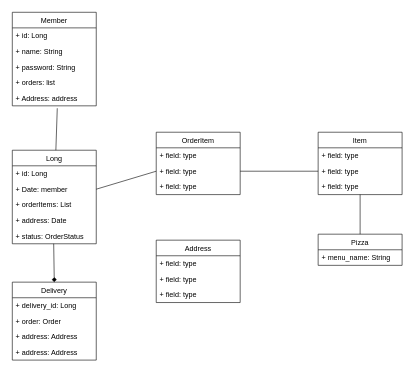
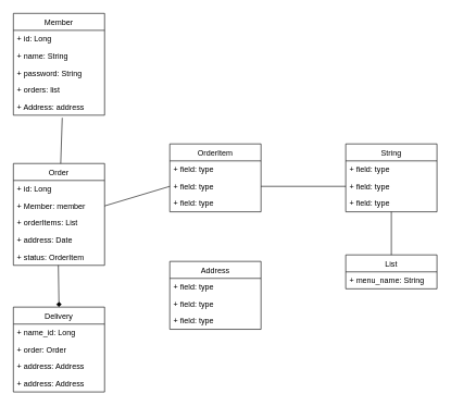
- <mxCell id="13" value="Item" style="swimlane;fontStyle=0;childLayout=stackLayout;horizontal=1;startSize=26;fillColor=none;horizontalStack=0;resizeParent=1;resizeParentMax=0;resizeLast=0;collapsible=1;marginBottom=0;" vertex="1" parent="1"><mxGeometry x="530" y="220" width="140" height="104" as="geometry" /></mxCell>
+ <mxCell id="13" value="String" style="swimlane;fontStyle=0;childLayout=stackLayout;horizontal=1;startSize=26;fillColor=none;horizontalStack=0;resizeParent=1;resizeParentMax=0;resizeLast=0;collapsible=1;marginBottom=0;" vertex="1" parent="1"><mxGeometry x="530" y="220" width="140" height="104" as="geometry" /></mxCell>
- <mxCell id="27" value="Long" style="swimlane;fontStyle=0;childLayout=stackLayout;horizontal=1;startSize=26;fillColor=none;horizontalStack=0;resizeParent=1;resizeParentMax=0;resizeLast=0;collapsible=1;marginBottom=0;" vertex="1" parent="1"><mxGeometry x="20" y="250" width="140" height="156" as="geometry" /></mxCell>
+ <mxCell id="27" value="Order" style="swimlane;fontStyle=0;childLayout=stackLayout;horizontal=1;startSize=26;fillColor=none;horizontalStack=0;resizeParent=1;resizeParentMax=0;resizeLast=0;collapsible=1;marginBottom=0;" vertex="1" parent="1"><mxGeometry x="20" y="250" width="140" height="156" as="geometry" /></mxCell>
- <mxCell id="29" value="+ Date: member" style="text;strokeColor=none;fillColor=none;align=left;verticalAlign=top;spacingLeft=4;spacingRight=4;overflow=hidden;rotatable=0;points=[[0,0.5],[1,0.5]];portConstraint=eastwest;" vertex="1" parent="27"><mxGeometry y="52" width="140" height="26" as="geometry" /></mxCell>
+ <mxCell id="29" value="+ Member: member" style="text;strokeColor=none;fillColor=none;align=left;verticalAlign=top;spacingLeft=4;spacingRight=4;overflow=hidden;rotatable=0;points=[[0,0.5],[1,0.5]];portConstraint=eastwest;" vertex="1" parent="27"><mxGeometry y="52" width="140" height="26" as="geometry" /></mxCell>
- <mxCell id="32" value="+ status: OrderStatus" style="text;strokeColor=none;fillColor=none;align=left;verticalAlign=top;spacingLeft=4;spacingRight=4;overflow=hidden;rotatable=0;points=[[0,0.5],[1,0.5]];portConstraint=eastwest;" vertex="1" parent="27"><mxGeometry y="130" width="140" height="26" as="geometry" /></mxCell>
+ <mxCell id="32" value="+ status: OrderItem" style="text;strokeColor=none;fillColor=none;align=left;verticalAlign=top;spacingLeft=4;spacingRight=4;overflow=hidden;rotatable=0;points=[[0,0.5],[1,0.5]];portConstraint=eastwest;" vertex="1" parent="27"><mxGeometry y="130" width="140" height="26" as="geometry" /></mxCell>
- <mxCell id="17" value="Pizza" style="swimlane;fontStyle=0;childLayout=stackLayout;horizontal=1;startSize=26;fillColor=none;horizontalStack=0;resizeParent=1;resizeParentMax=0;resizeLast=0;collapsible=1;marginBottom=0;" vertex="1" parent="1"><mxGeometry x="530" y="390" width="140" height="52" as="geometry" /></mxCell>
+ <mxCell id="17" value="List" style="swimlane;fontStyle=0;childLayout=stackLayout;horizontal=1;startSize=26;fillColor=none;horizontalStack=0;resizeParent=1;resizeParentMax=0;resizeLast=0;collapsible=1;marginBottom=0;" vertex="1" parent="1"><mxGeometry x="530" y="390" width="140" height="52" as="geometry" /></mxCell>
- <mxCell id="34" value="+ delivery_id: Long" style="text;strokeColor=none;fillColor=none;align=left;verticalAlign=top;spacingLeft=4;spacingRight=4;overflow=hidden;rotatable=0;points=[[0,0.5],[1,0.5]];portConstraint=eastwest;" vertex="1" parent="33"><mxGeometry y="26" width="140" height="26" as="geometry" /></mxCell>
+ <mxCell id="34" value="+ name_id: Long" style="text;strokeColor=none;fillColor=none;align=left;verticalAlign=top;spacingLeft=4;spacingRight=4;overflow=hidden;rotatable=0;points=[[0,0.5],[1,0.5]];portConstraint=eastwest;" vertex="1" parent="33"><mxGeometry y="26" width="140" height="26" as="geometry" /></mxCell>
